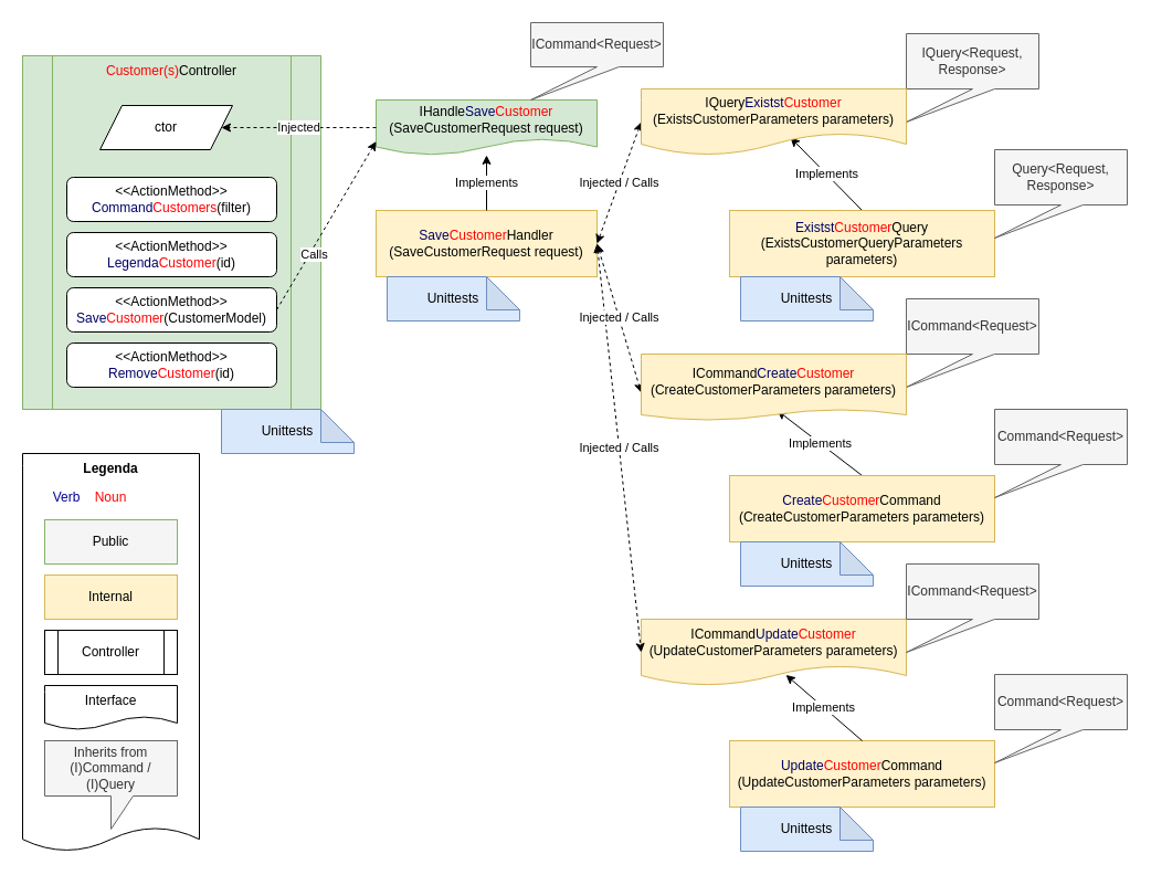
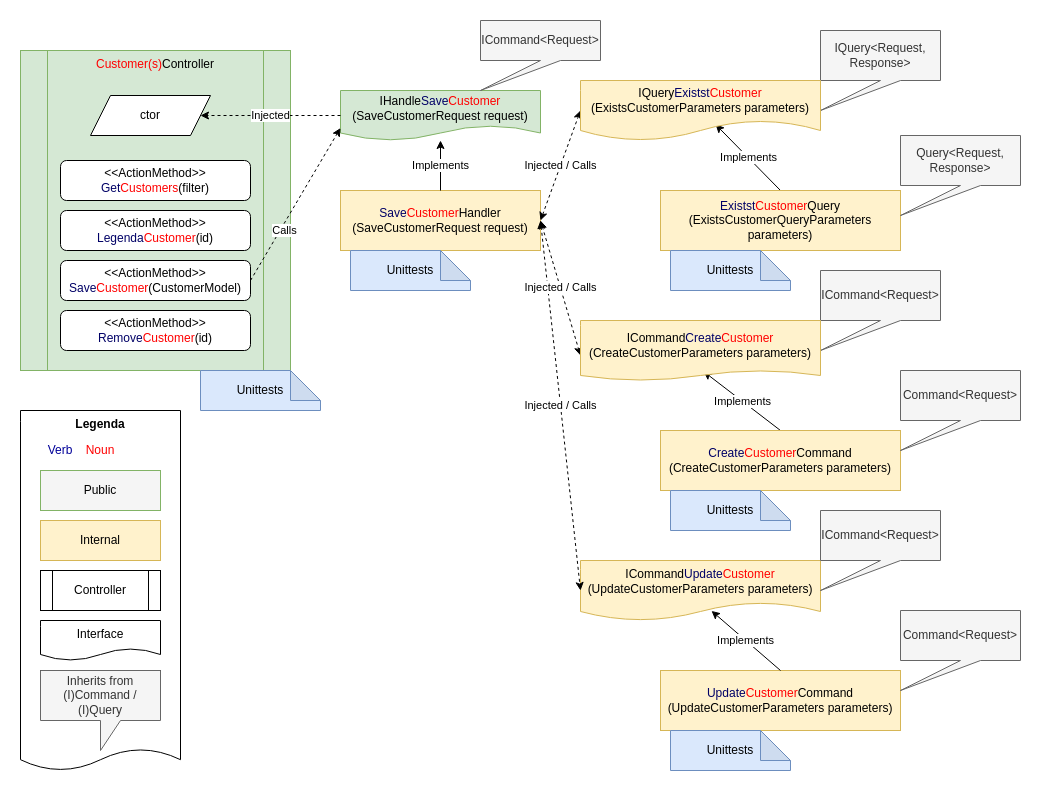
- <mxCell id="8" value="&amp;lt;&amp;lt;ActionMethod&amp;gt;&amp;gt;&lt;br&gt;&lt;font color=&quot;#000066&quot;&gt;Command&lt;/font&gt;&lt;font color=&quot;#ff0000&quot;&gt;Customers&lt;/font&gt;(filter)" style="rounded=1;whiteSpace=wrap;html=1;" parent="1" vertex="1"><mxGeometry x="60" y="160" width="190" height="40" as="geometry" /></mxCell>
+ <mxCell id="8" value="&amp;lt;&amp;lt;ActionMethod&amp;gt;&amp;gt;&lt;br&gt;&lt;font color=&quot;#000066&quot;&gt;Get&lt;/font&gt;&lt;font color=&quot;#ff0000&quot;&gt;Customers&lt;/font&gt;(filter)" style="rounded=1;whiteSpace=wrap;html=1;" parent="1" vertex="1"><mxGeometry x="60" y="160" width="190" height="40" as="geometry" /></mxCell>
